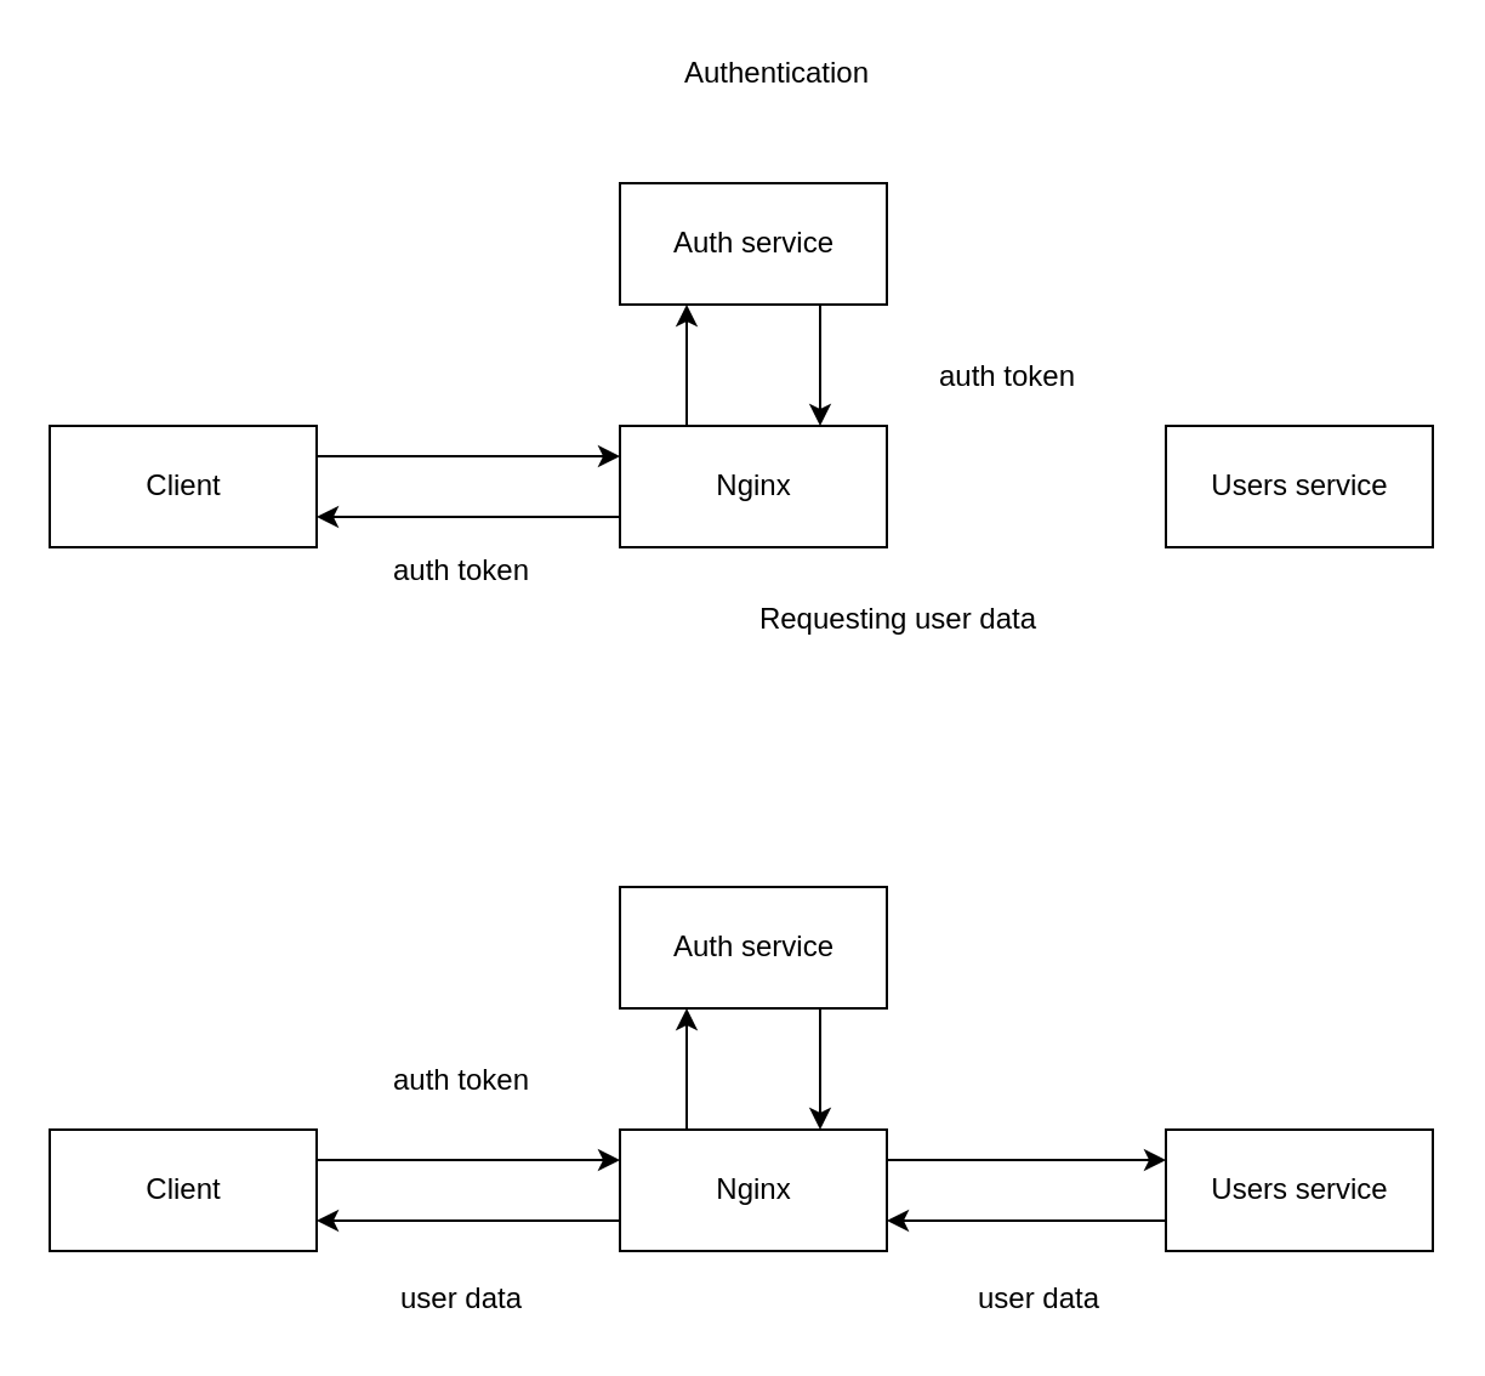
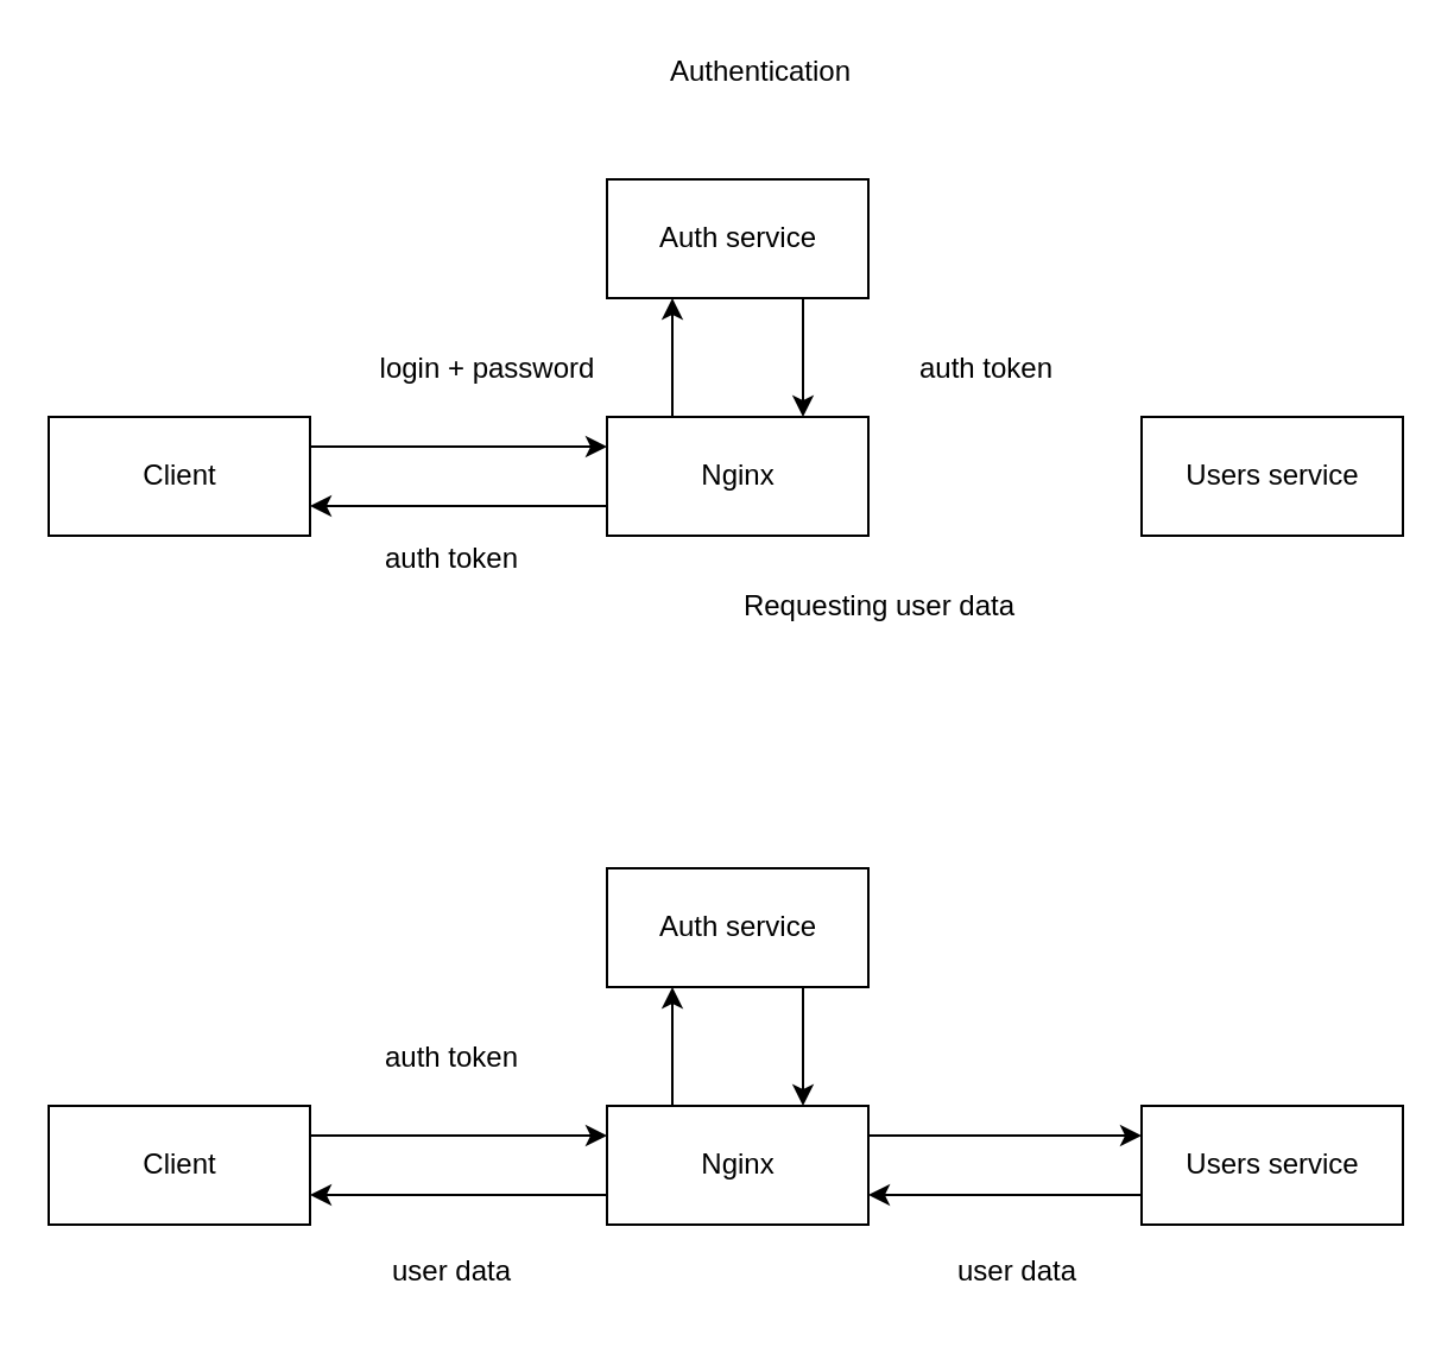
+ <mxCell id="10" value="login + password" style="text;html=1;strokeColor=none;fillColor=none;align=center;verticalAlign=middle;whiteSpace=wrap;rounded=0;" vertex="1" parent="1"><mxGeometry x="155" y="145" width="100" height="20" as="geometry" /></mxCell>
